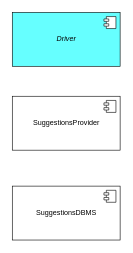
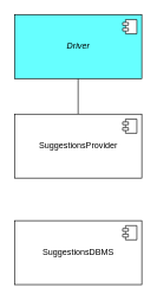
+ <mxCell id="4" style="edgeStyle=orthogonalEdgeStyle;rounded=0;orthogonalLoop=1;jettySize=auto;html=1;exitX=0.5;exitY=0;exitDx=0;exitDy=0;endArrow=none;endFill=0;" edge="1" parent="1" source="5" target="7"><mxGeometry relative="1" as="geometry" /></mxCell>
